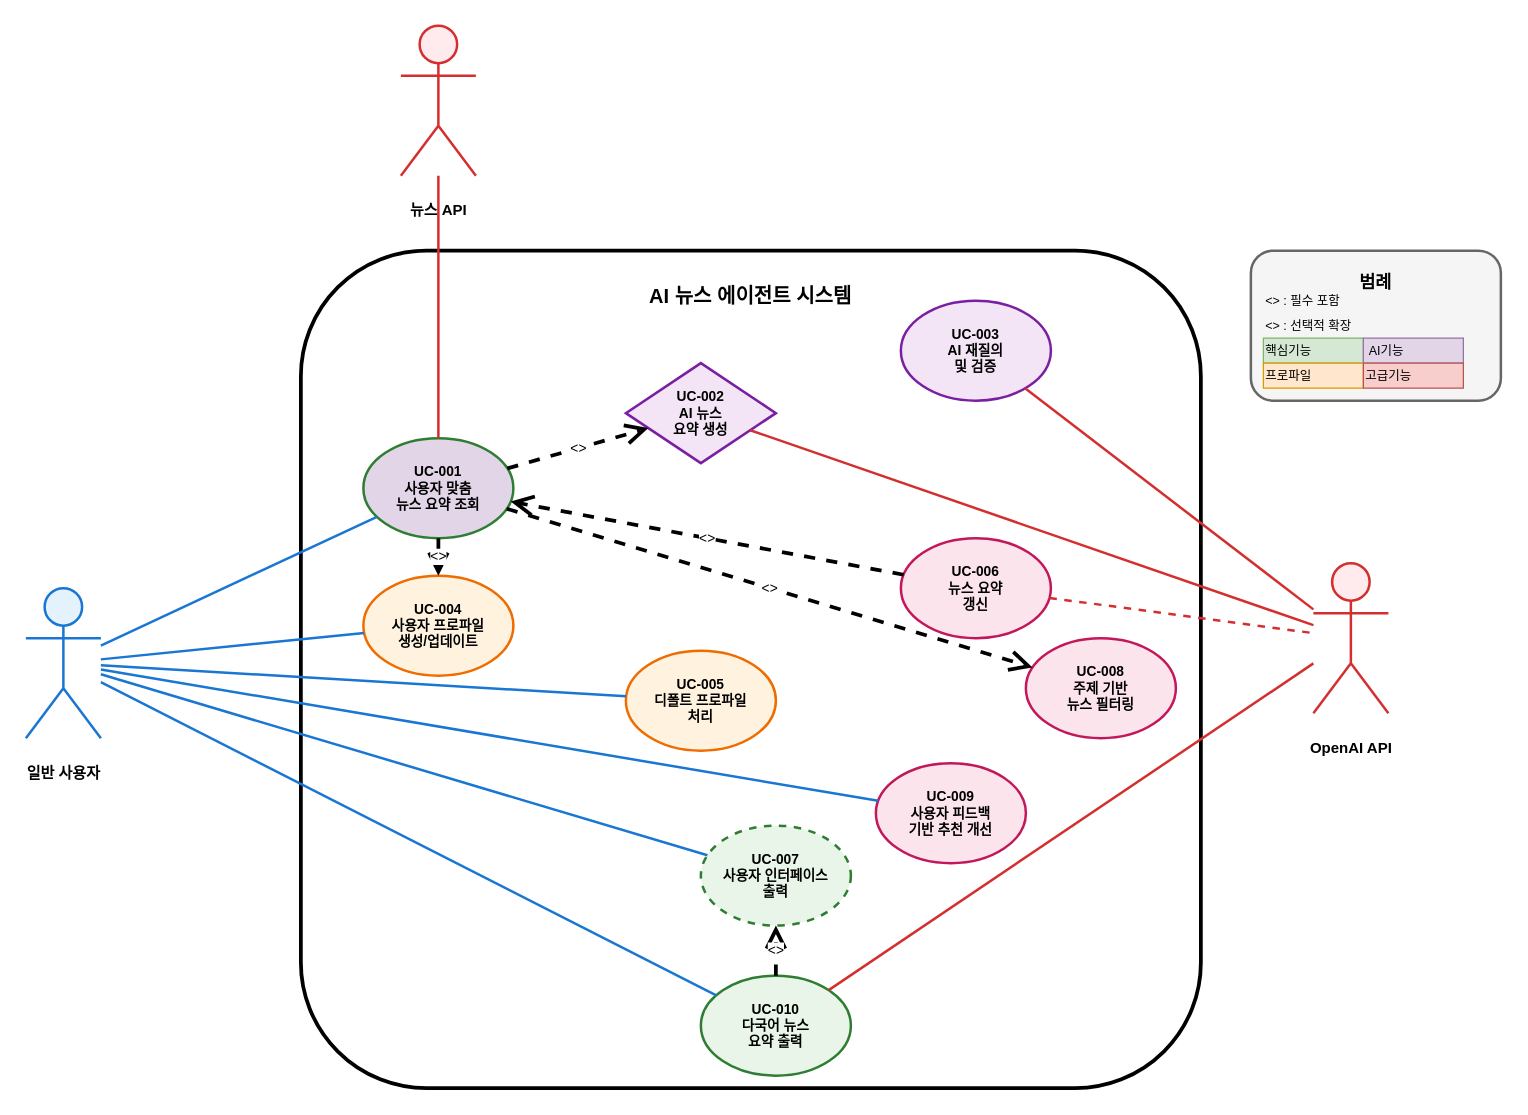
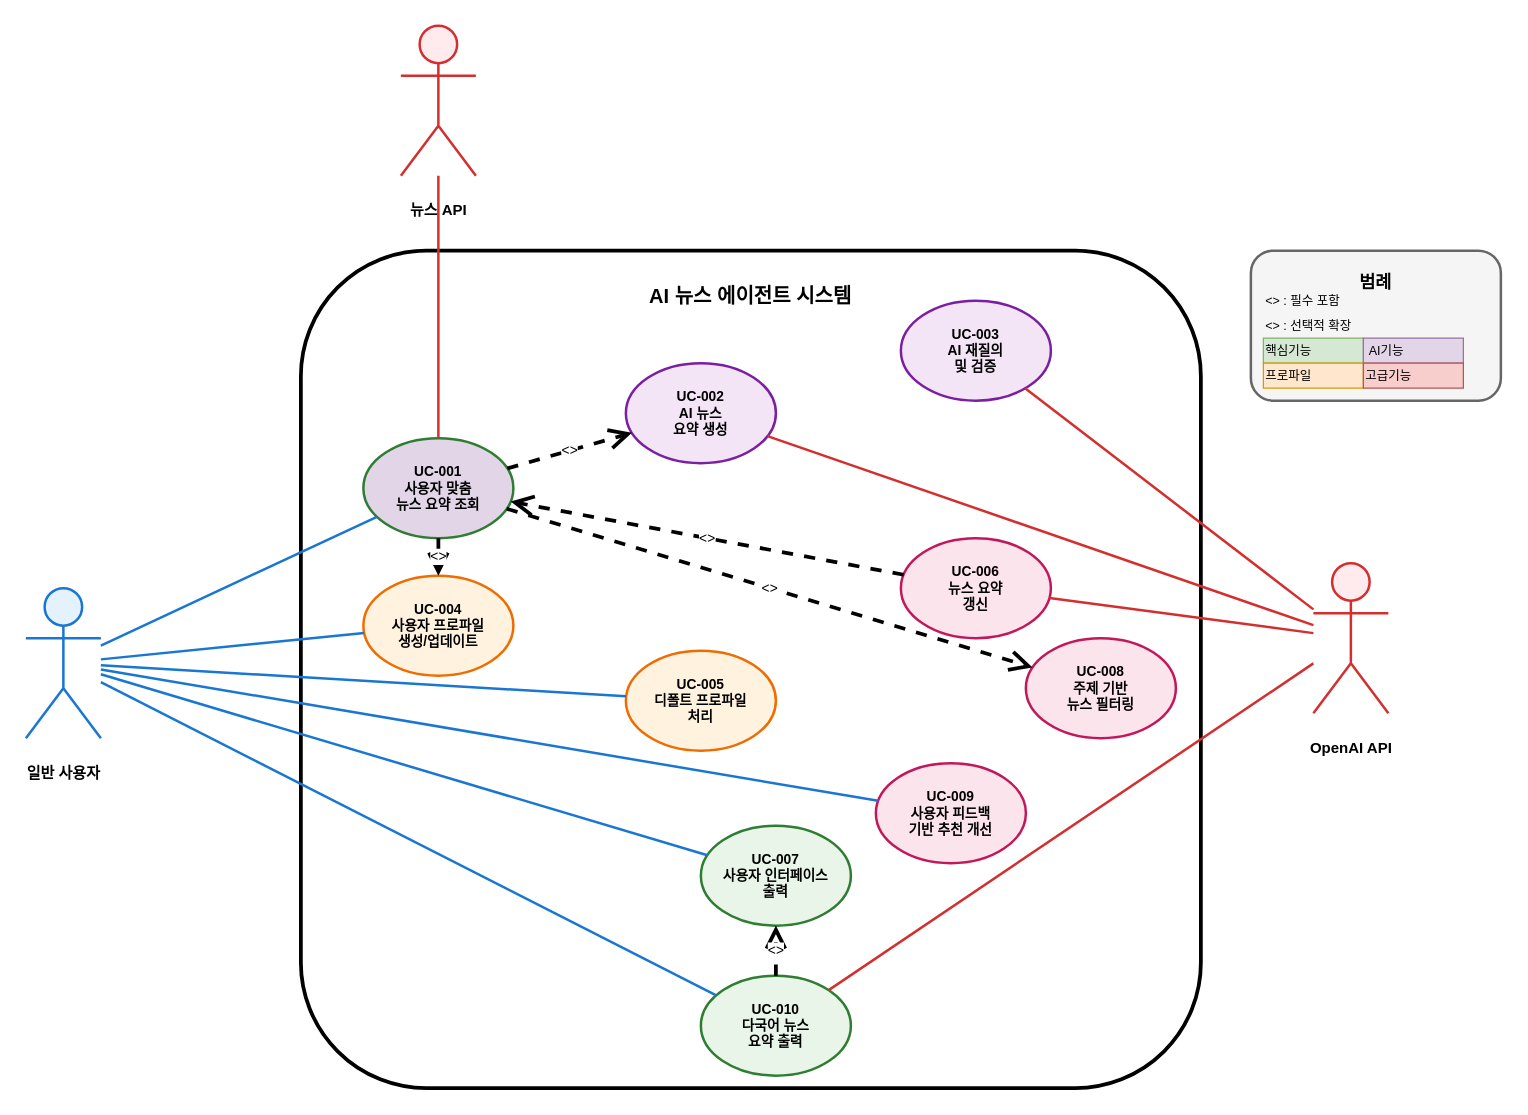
- <mxCell id="7" value="UC-002&#10;AI 뉴스&#10;요약 생성" style="rhombus;whiteSpace=wrap;html=1;fontSize=11;fontStyle=1;fillColor=#F3E5F5;strokeColor=#7B1FA2;strokeWidth=2;" parent="1" vertex="1"><mxGeometry x="500" y="290" width="120" height="80" as="geometry" /></mxCell>
+ <mxCell id="7" value="UC-002&#10;AI 뉴스&#10;요약 생성" style="ellipse;whiteSpace=wrap;html=1;fontSize=11;fontStyle=1;fillColor=#F3E5F5;strokeColor=#7B1FA2;strokeWidth=2;" parent="1" vertex="1"><mxGeometry x="500" y="290" width="120" height="80" as="geometry" /></mxCell>
- <mxCell id="29" value="" style="endArrow=none;html=1;strokeWidth=2;strokeColor=#D32F2F;dashed=1;" parent="1" source="11" target="4" edge="1"><mxGeometry width="50" height="50" relative="1" as="geometry"><mxPoint x="810" y="530" as="sourcePoint" /><mxPoint x="1090" y="490" as="targetPoint" /></mxGeometry></mxCell>
+ <mxCell id="29" value="" style="endArrow=none;html=1;strokeWidth=2;strokeColor=#D32F2F;" parent="1" source="11" target="4" edge="1"><mxGeometry width="50" height="50" relative="1" as="geometry"><mxPoint x="810" y="530" as="sourcePoint" /><mxPoint x="1090" y="490" as="targetPoint" /></mxGeometry></mxCell>
- <mxCell id="12" value="UC-007&#10;사용자 인터페이스&#10;출력" style="ellipse;whiteSpace=wrap;html=1;fontSize=11;fontStyle=1;fillColor=#E8F5E8;strokeColor=#2E7D32;strokeWidth=2;dashed=1;" parent="1" vertex="1"><mxGeometry x="560" y="660" width="120" height="80" as="geometry" /></mxCell>
+ <mxCell id="12" value="UC-007&#10;사용자 인터페이스&#10;출력" style="ellipse;whiteSpace=wrap;html=1;fontSize=11;fontStyle=1;fillColor=#E8F5E8;strokeColor=#2E7D32;strokeWidth=2;" parent="1" vertex="1"><mxGeometry x="560" y="660" width="120" height="80" as="geometry" /></mxCell>
